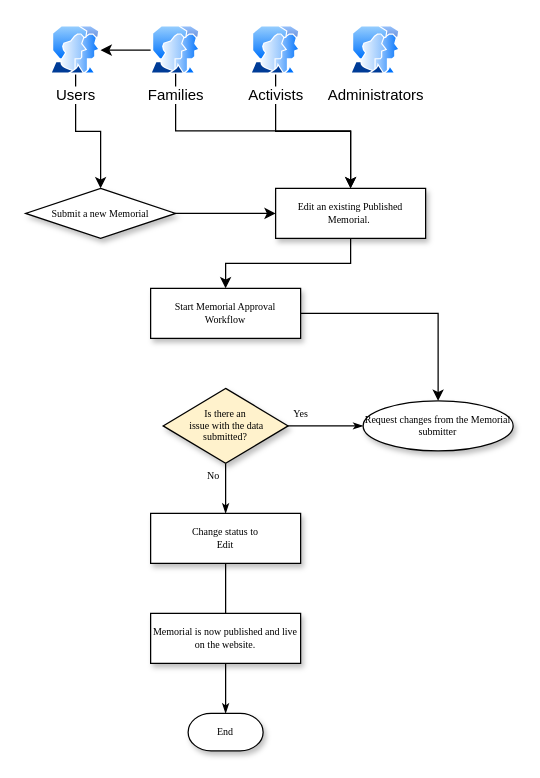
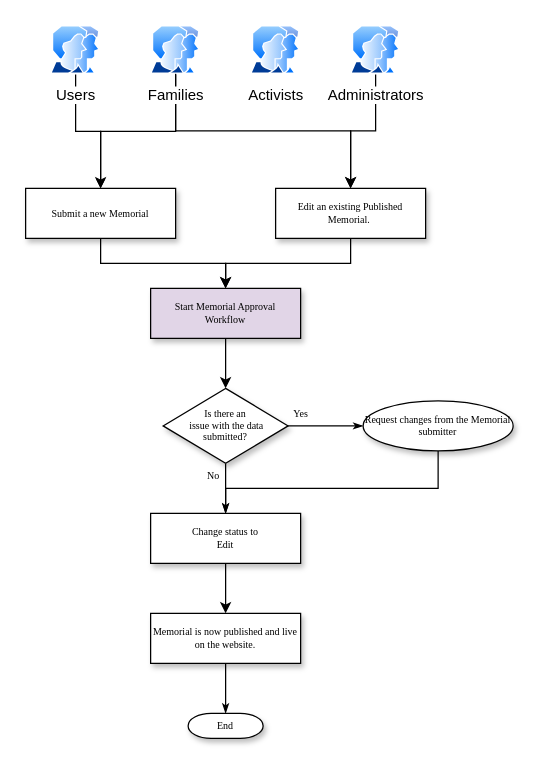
- <mxCell id="4" value="" style="edgeStyle=orthogonalEdgeStyle;rounded=0;orthogonalLoop=1;jettySize=auto;html=1;" parent="1" source="6" target="3" edge="1"><mxGeometry relative="1" as="geometry" /></mxCell>
+ <mxCell id="4" value="" style="edgeStyle=orthogonalEdgeStyle;rounded=0;orthogonalLoop=1;jettySize=auto;html=1;" parent="1" source="6" target="12" edge="1"><mxGeometry relative="1" as="geometry" /></mxCell>
- <mxCell id="7" value="" style="edgeStyle=orthogonalEdgeStyle;rounded=0;orthogonalLoop=1;jettySize=auto;html=1;" parent="1" source="8" target="26" edge="1"><mxGeometry relative="1" as="geometry" /></mxCell>
+ <mxCell id="9" value="" style="edgeStyle=orthogonalEdgeStyle;rounded=0;orthogonalLoop=1;jettySize=auto;html=1;" parent="1" source="10" target="26" edge="1"><mxGeometry relative="1" as="geometry"><Array as="points"><mxPoint x="300" y="104" /><mxPoint x="280" y="104" /></Array></mxGeometry></mxCell>
- <mxCell id="2" value="" style="edgeStyle=orthogonalEdgeStyle;rounded=0;orthogonalLoop=1;jettySize=auto;html=1;" parent="1" source="3" target="12" edge="1"><mxGeometry relative="1" as="geometry" /></mxCell>
+ <mxCell id="2" value="" style="edgeStyle=orthogonalEdgeStyle;rounded=0;orthogonalLoop=1;jettySize=auto;html=1;endArrow=open;" parent="1" source="3" target="12" edge="1"><mxGeometry relative="1" as="geometry" /></mxCell>
- <mxCell id="12" value="Submit a new Memorial" style="rhombus;whiteSpace=wrap;html=1;shadow=1;labelBackgroundColor=none;strokeWidth=1;fontFamily=Verdana;fontSize=8;align=center;spacing=6;" parent="1" vertex="1"><mxGeometry x="20" y="150" width="120" height="40" as="geometry" /></mxCell>
+ <mxCell id="12" value="Submit a new Memorial" style="whiteSpace=wrap;html=1;rounded=0;shadow=1;labelBackgroundColor=none;strokeWidth=1;fontFamily=Verdana;fontSize=8;align=center;spacing=6;" parent="1" vertex="1"><mxGeometry x="20" y="150" width="120" height="40" as="geometry" /></mxCell>
- <mxCell id="11" value="" style="edgeStyle=orthogonalEdgeStyle;rounded=0;orthogonalLoop=1;jettySize=auto;html=1;" parent="1" source="12" target="26" edge="1"><mxGeometry relative="1" as="geometry" /></mxCell>
+ <mxCell id="11" value="" style="edgeStyle=orthogonalEdgeStyle;rounded=0;orthogonalLoop=1;jettySize=auto;html=1;" parent="1" source="12" target="14" edge="1"><mxGeometry relative="1" as="geometry" /></mxCell>
- <mxCell id="14" value="Start Memorial Approval Workflow" style="whiteSpace=wrap;html=1;rounded=0;shadow=1;labelBackgroundColor=none;strokeWidth=1;fontFamily=Verdana;fontSize=8;align=center;spacing=6;" parent="1" vertex="1"><mxGeometry x="120" y="230" width="120" height="40" as="geometry" /></mxCell>
+ <mxCell id="14" value="Start Memorial Approval Workflow" style="whiteSpace=wrap;html=1;rounded=0;shadow=1;labelBackgroundColor=none;strokeWidth=1;fontFamily=Verdana;fontSize=8;align=center;spacing=6;fillColor=#e1d5e7;" parent="1" vertex="1"><mxGeometry x="120" y="230" width="120" height="40" as="geometry" /></mxCell>
- <mxCell id="13" value="" style="edgeStyle=orthogonalEdgeStyle;rounded=0;orthogonalLoop=1;jettySize=auto;html=1;" parent="1" source="14" target="19" edge="1"><mxGeometry relative="1" as="geometry" /></mxCell>
+ <mxCell id="13" value="" style="edgeStyle=orthogonalEdgeStyle;rounded=0;orthogonalLoop=1;jettySize=auto;html=1;" parent="1" source="14" target="17" edge="1"><mxGeometry relative="1" as="geometry" /></mxCell>
- <mxCell id="17" value="Is there an&lt;div&gt;&amp;nbsp;issue&amp;nbsp;&lt;span style=&quot;background-color: initial;&quot;&gt;with the data submitted?&lt;/span&gt;&lt;/div&gt;" style="rhombus;whiteSpace=wrap;html=1;rounded=0;shadow=1;labelBackgroundColor=none;strokeWidth=1;fontFamily=Verdana;fontSize=8;align=center;fillColor=#fff2cc;" parent="1" vertex="1"><mxGeometry x="130" y="310" width="100" height="60" as="geometry" /></mxCell>
+ <mxCell id="17" value="Is there an&lt;div&gt;&amp;nbsp;issue&amp;nbsp;&lt;span style=&quot;background-color: initial;&quot;&gt;with the data submitted?&lt;/span&gt;&lt;/div&gt;" style="rhombus;whiteSpace=wrap;html=1;rounded=0;shadow=1;labelBackgroundColor=none;strokeWidth=1;fontFamily=Verdana;fontSize=8;align=center;" parent="1" vertex="1"><mxGeometry x="130" y="310" width="100" height="60" as="geometry" /></mxCell>
+ <mxCell id="18" style="edgeStyle=orthogonalEdgeStyle;rounded=0;html=1;labelBackgroundColor=none;startSize=5;endArrow=classicThin;endFill=1;endSize=5;jettySize=auto;orthogonalLoop=1;strokeWidth=1;fontFamily=Verdana;fontSize=8" parent="1" source="19" target="21" edge="1"><mxGeometry relative="1" as="geometry"><Array as="points"><mxPoint x="350" y="390" /><mxPoint x="180" y="390" /></Array></mxGeometry></mxCell>
- <mxCell id="20" value="" style="edgeStyle=orthogonalEdgeStyle;rounded=0;orthogonalLoop=1;jettySize=auto;html=1;endArrow=none;" parent="1" source="21" target="23" edge="1"><mxGeometry relative="1" as="geometry" /></mxCell>
+ <mxCell id="20" value="" style="edgeStyle=orthogonalEdgeStyle;rounded=0;orthogonalLoop=1;jettySize=auto;html=1;" parent="1" source="21" target="23" edge="1"><mxGeometry relative="1" as="geometry" /></mxCell>
- <mxCell id="24" value="End" style="strokeWidth=1;html=1;shape=mxgraph.flowchart.terminator;whiteSpace=wrap;rounded=0;shadow=1;labelBackgroundColor=none;fontFamily=Verdana;fontSize=8;align=center;" parent="1" vertex="1"><mxGeometry x="150" y="570" width="60" height="30" as="geometry" /></mxCell>
+ <mxCell id="24" value="End" style="strokeWidth=1;html=1;shape=mxgraph.flowchart.terminator;whiteSpace=wrap;rounded=0;shadow=1;labelBackgroundColor=none;fontFamily=Verdana;fontSize=8;align=center;" parent="1" vertex="1"><mxGeometry x="150" y="570" width="60" height="20" as="geometry" /></mxCell>
